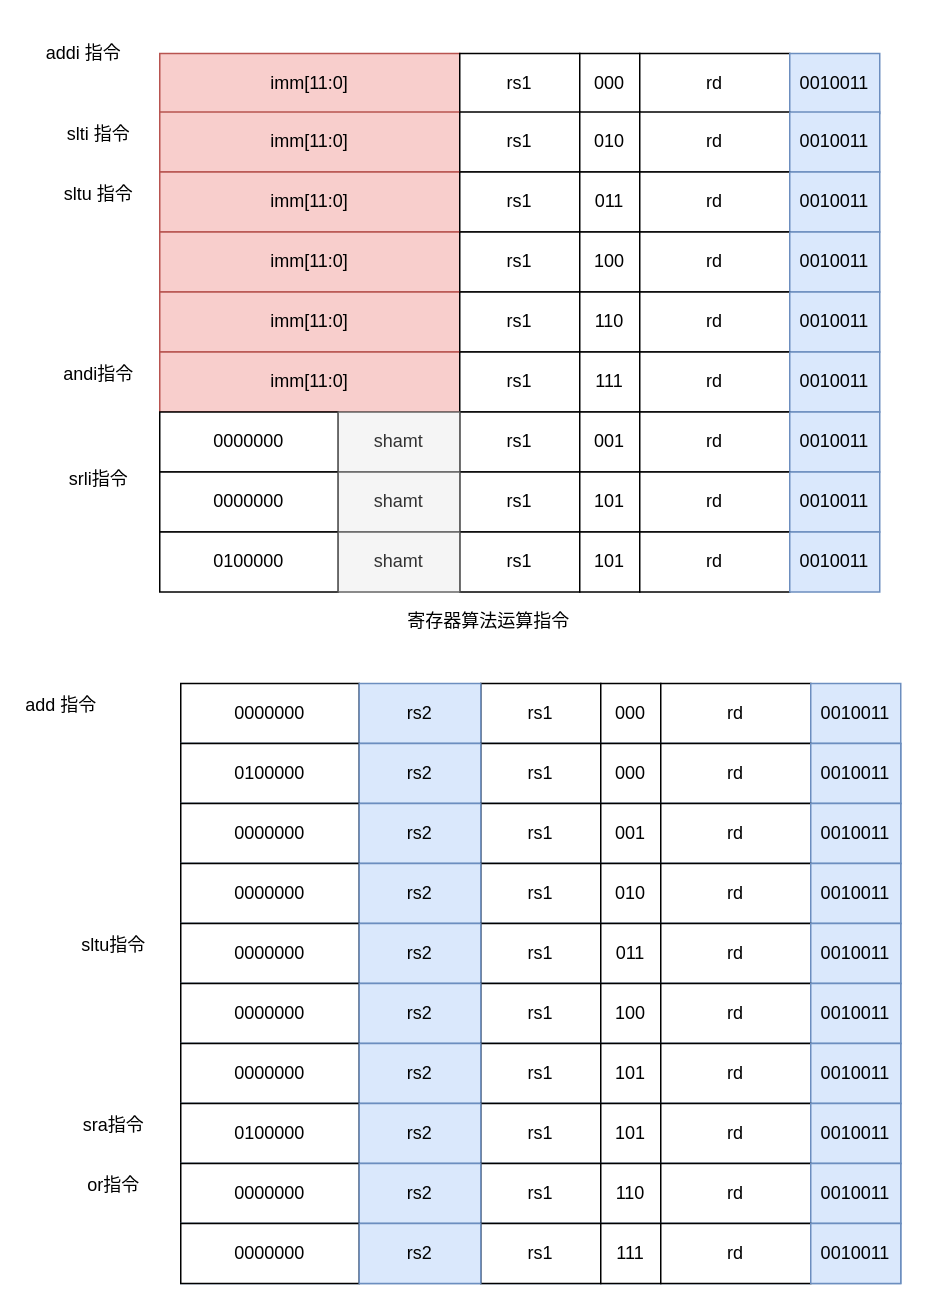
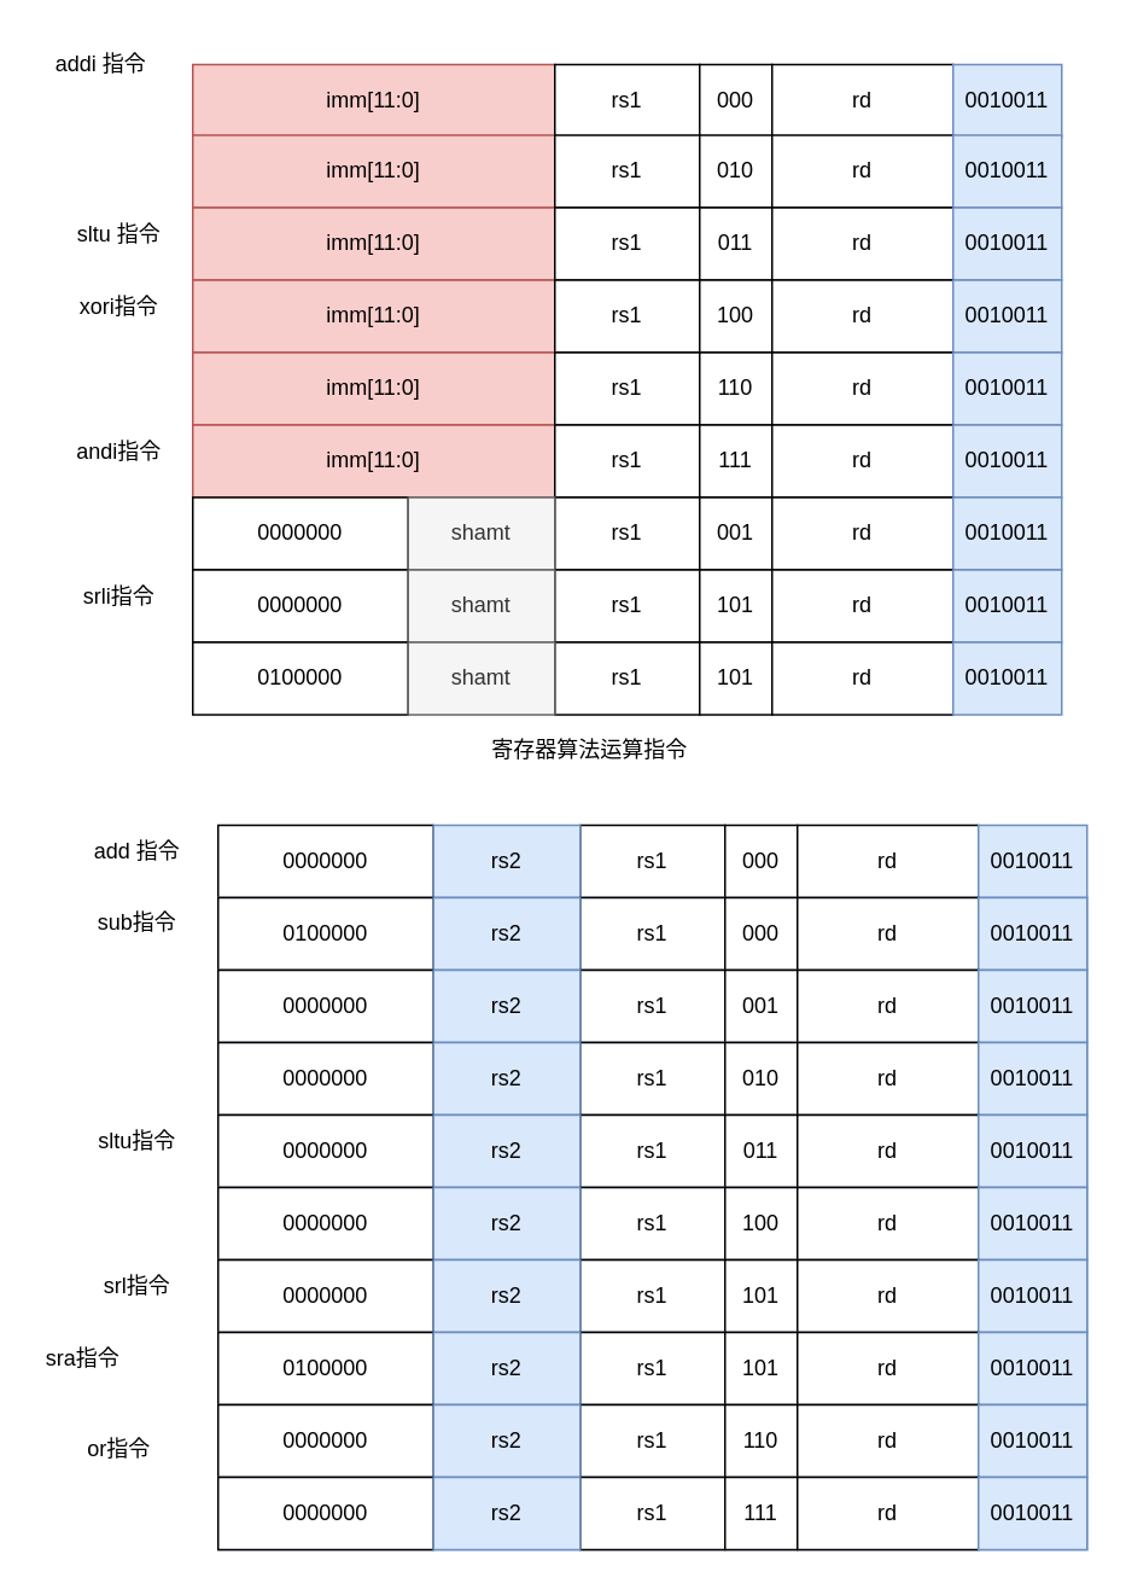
- <mxCell id="15" value="slti 指令" style="text;html=1;align=center;verticalAlign=middle;resizable=0;points=[];autosize=1;strokeColor=none;fillColor=none;" vertex="1" parent="1"><mxGeometry x="30" y="74" width="70" height="30" as="geometry" /></mxCell>
+ <mxCell id="29" value="xori指令" style="text;html=1;align=center;verticalAlign=middle;resizable=0;points=[];autosize=1;strokeColor=none;fillColor=none;" vertex="1" parent="1"><mxGeometry x="30" y="154" width="70" height="30" as="geometry" /></mxCell>
- <mxCell id="50" value="srli指令" style="text;html=1;align=center;verticalAlign=middle;resizable=0;points=[];autosize=1;strokeColor=none;fillColor=none;" vertex="1" parent="1"><mxGeometry x="35" y="304" width="60" height="30" as="geometry" /></mxCell>
+ <mxCell id="50" value="srli指令" style="text;html=1;align=center;verticalAlign=middle;resizable=0;points=[];autosize=1;strokeColor=none;fillColor=none;" vertex="1" parent="1"><mxGeometry x="35" y="314" width="60" height="30" as="geometry" /></mxCell>
- <mxCell id="66" value="add 指令" style="text;html=1;align=center;verticalAlign=middle;resizable=0;points=[];autosize=1;strokeColor=none;fillColor=none;" vertex="1" parent="1"><mxGeometry x="5" y="455" width="70" height="30" as="geometry" /></mxCell>
+ <mxCell id="66" value="add 指令" style="text;html=1;align=center;verticalAlign=middle;resizable=0;points=[];autosize=1;strokeColor=none;fillColor=none;" vertex="1" parent="1"><mxGeometry x="40" y="455" width="70" height="30" as="geometry" /></mxCell>
+ <mxCell id="67" value="sub指令" style="text;html=1;align=center;verticalAlign=middle;resizable=0;points=[];autosize=1;strokeColor=none;fillColor=none;" vertex="1" parent="1"><mxGeometry x="40" y="494" width="70" height="30" as="geometry" /></mxCell>
+ <mxCell id="111" value="srl指令" style="text;html=1;align=center;verticalAlign=middle;resizable=0;points=[];autosize=1;strokeColor=none;fillColor=none;" vertex="1" parent="1"><mxGeometry x="45" y="695" width="60" height="30" as="geometry" /></mxCell>
- <mxCell id="119" value="sra指令" style="text;html=1;align=center;verticalAlign=middle;resizable=0;points=[];autosize=1;strokeColor=none;fillColor=none;" vertex="1" parent="1"><mxGeometry x="45" y="735" width="60" height="30" as="geometry" /></mxCell>
+ <mxCell id="119" value="sra指令" style="text;html=1;align=center;verticalAlign=middle;resizable=0;points=[];autosize=1;strokeColor=none;fillColor=none;" vertex="1" parent="1"><mxGeometry x="15" y="735" width="60" height="30" as="geometry" /></mxCell>
- <mxCell id="127" value="or指令" style="text;html=1;align=center;verticalAlign=middle;resizable=0;points=[];autosize=1;strokeColor=none;fillColor=none;" vertex="1" parent="1"><mxGeometry x="45" y="775" width="60" height="30" as="geometry" /></mxCell>
+ <mxCell id="127" value="or指令" style="text;html=1;align=center;verticalAlign=middle;resizable=0;points=[];autosize=1;strokeColor=none;fillColor=none;" vertex="1" parent="1"><mxGeometry x="35" y="785" width="60" height="30" as="geometry" /></mxCell>
